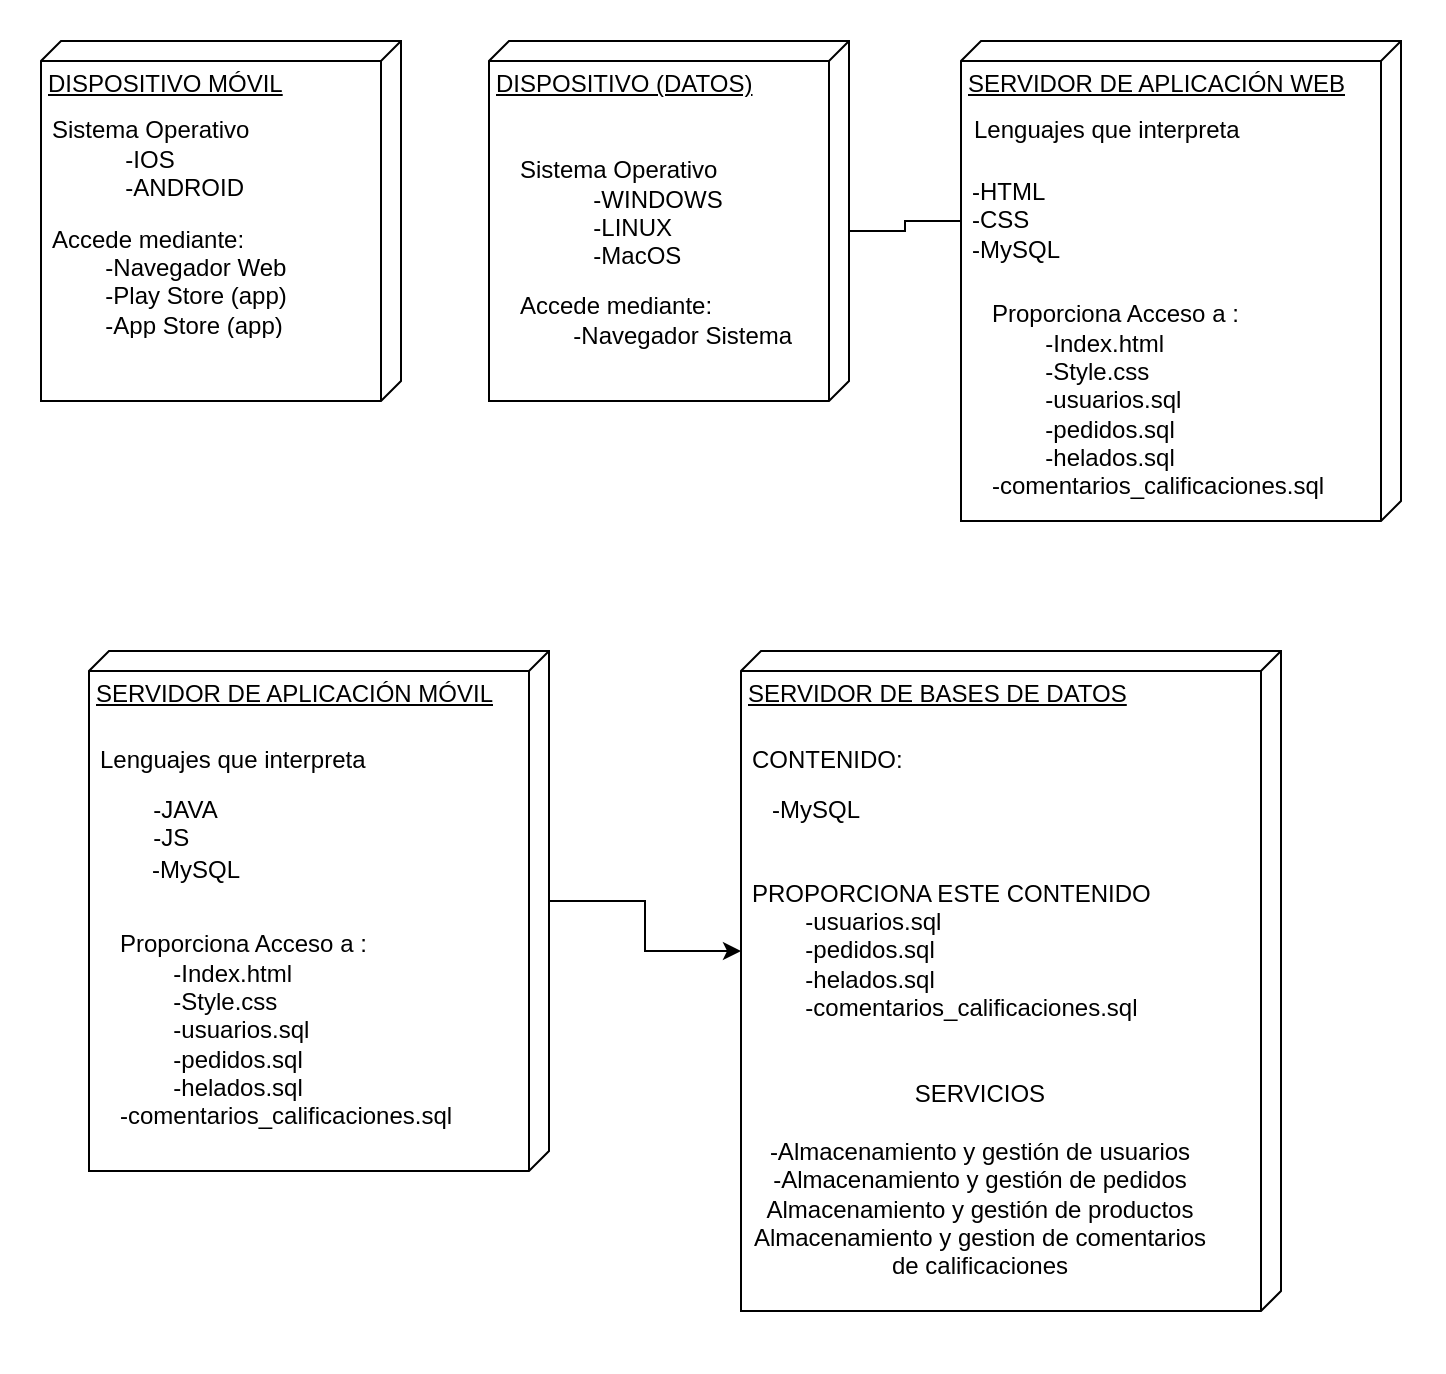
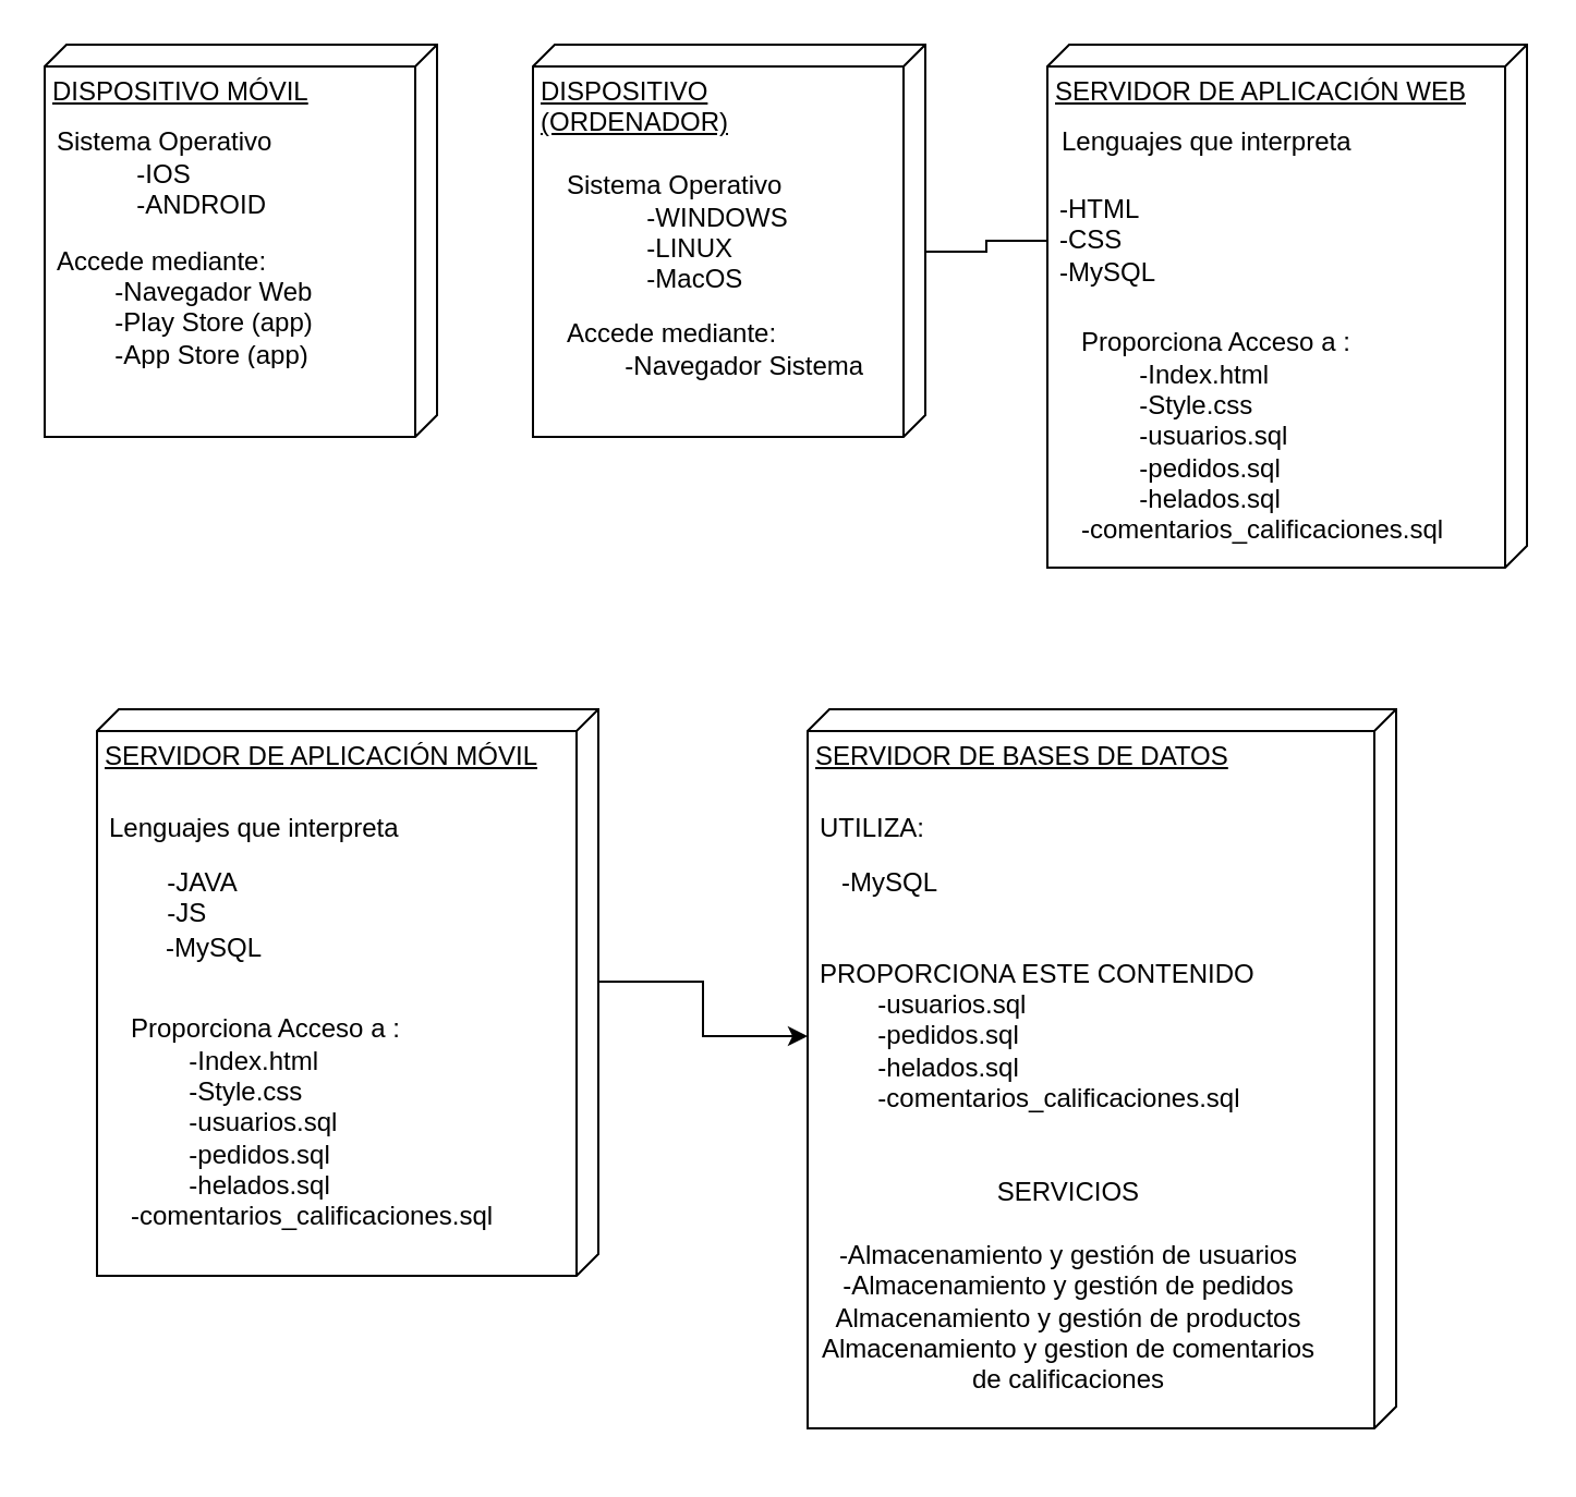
- <mxCell id="6" value="DISPOSITIVO (DATOS)" style="verticalAlign=top;align=left;spacingTop=8;spacingLeft=2;spacingRight=12;shape=cube;size=10;direction=south;fontStyle=4;html=1;whiteSpace=wrap;" vertex="1" parent="1"><mxGeometry x="244" y="20" width="180" height="180" as="geometry" /></mxCell>
+ <mxCell id="6" value="DISPOSITIVO (ORDENADOR)" style="verticalAlign=top;align=left;spacingTop=8;spacingLeft=2;spacingRight=12;shape=cube;size=10;direction=south;fontStyle=4;html=1;whiteSpace=wrap;" vertex="1" parent="1"><mxGeometry x="244" y="20" width="180" height="180" as="geometry" /></mxCell>
- <mxCell id="25" value="CONTENIDO:" style="text;strokeColor=none;fillColor=none;align=left;verticalAlign=middle;spacingLeft=4;spacingRight=4;overflow=hidden;points=[[0,0.5],[1,0.5]];portConstraint=eastwest;rotatable=0;whiteSpace=wrap;html=1;" parent="1" vertex="1"><mxGeometry x="370" y="365" width="240" height="30" as="geometry" /></mxCell>
+ <mxCell id="25" value="UTILIZA:" style="text;strokeColor=none;fillColor=none;align=left;verticalAlign=middle;spacingLeft=4;spacingRight=4;overflow=hidden;points=[[0,0.5],[1,0.5]];portConstraint=eastwest;rotatable=0;whiteSpace=wrap;html=1;" parent="1" vertex="1"><mxGeometry x="370" y="365" width="240" height="30" as="geometry" /></mxCell>
